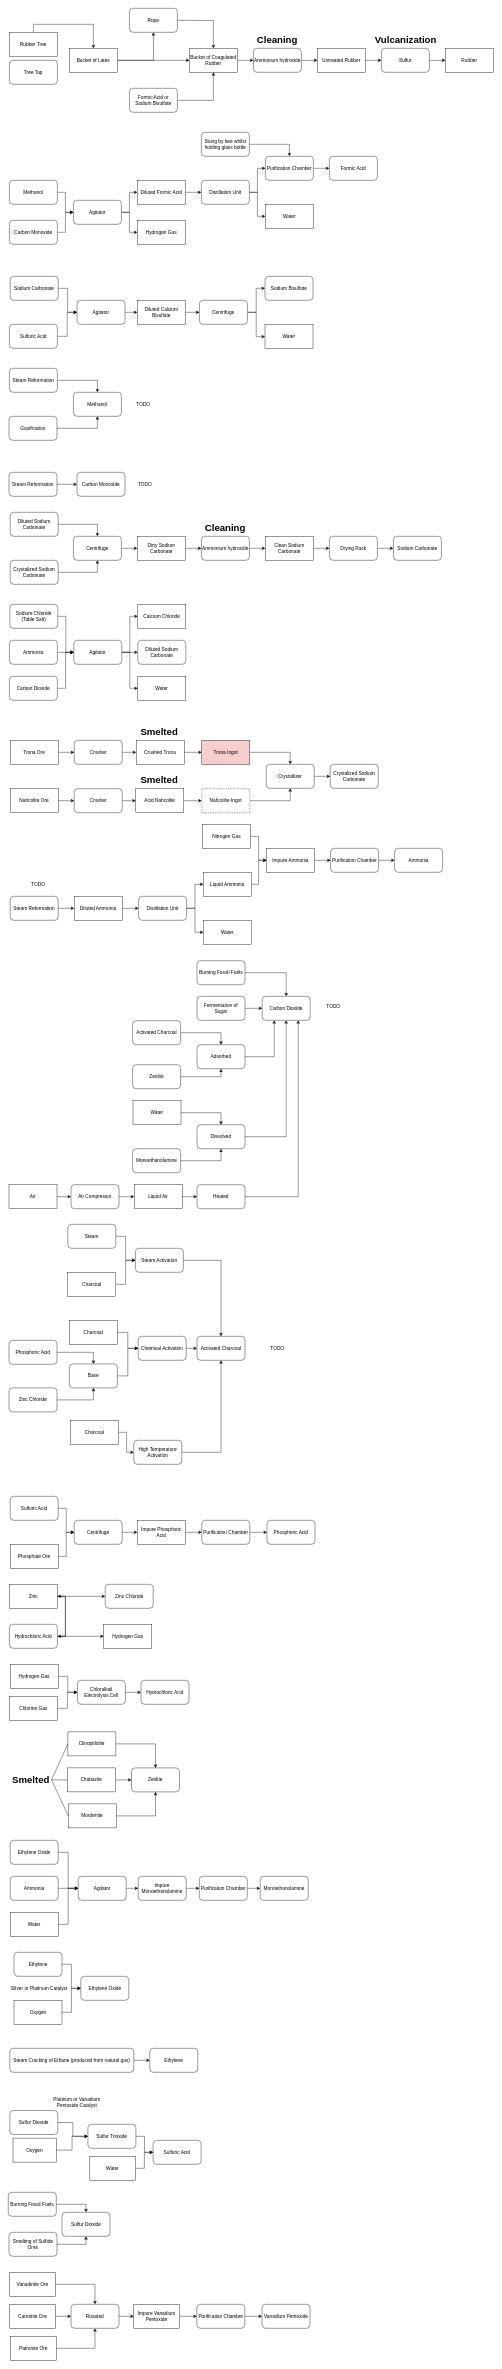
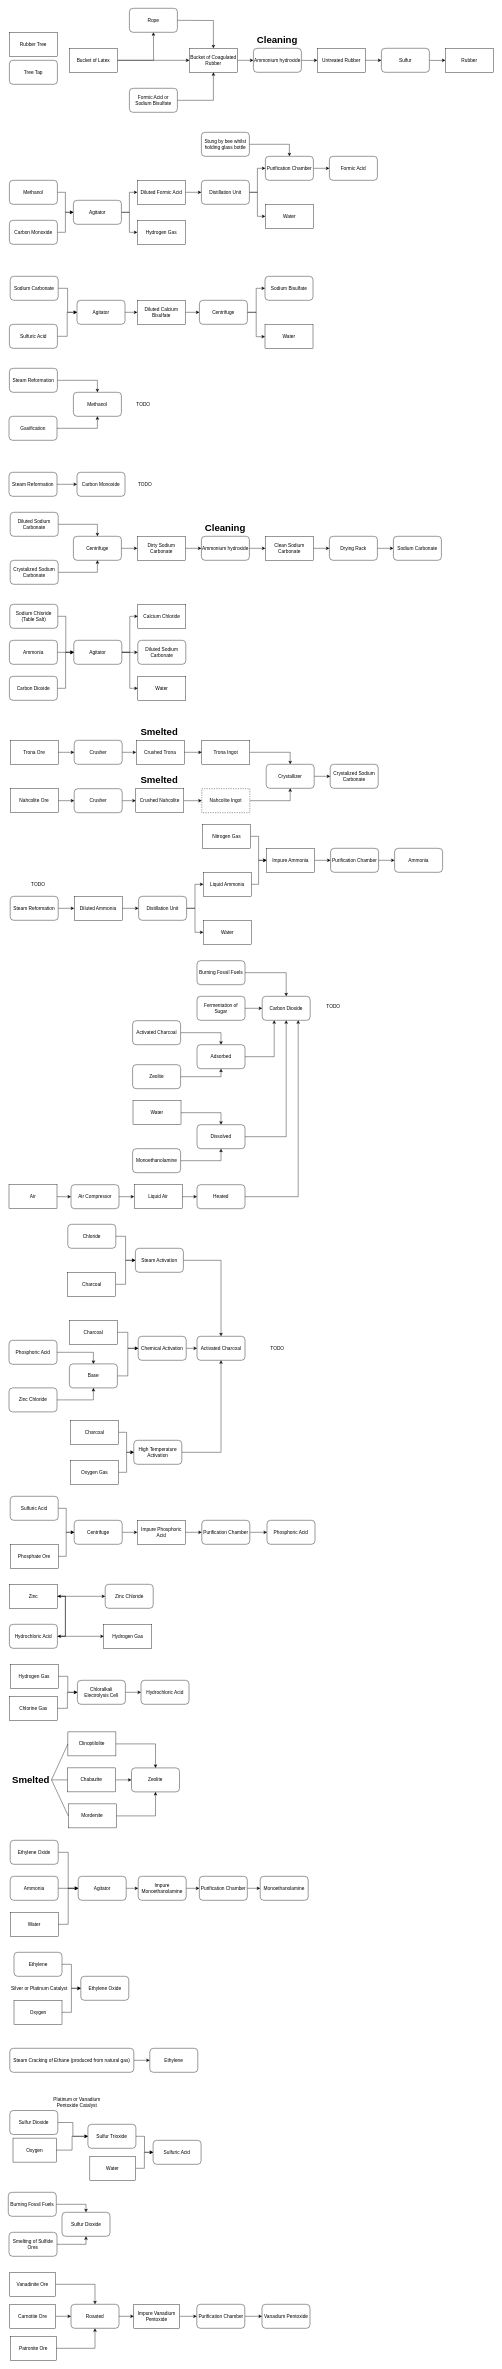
- <mxCell id="25" value="&lt;h1&gt;Vulcanization&lt;/h1&gt;" style="text;html=1;strokeColor=none;fillColor=none;spacing=5;spacingTop=-20;whiteSpace=wrap;overflow=hidden;rounded=0;" parent="1" vertex="1"><mxGeometry x="931.5" y="80" width="163" height="40" as="geometry" /></mxCell>
- <mxCell id="2" style="edgeStyle=orthogonalEdgeStyle;rounded=0;orthogonalLoop=1;jettySize=auto;html=1;exitX=0.5;exitY=0;exitDx=0;exitDy=0;entryX=0.5;entryY=0;entryDx=0;entryDy=0;" parent="1" source="3" target="6" edge="1"><mxGeometry relative="1" as="geometry" /></mxCell>
- <mxCell id="96" value="Trona Ingot" style="rounded=0;whiteSpace=wrap;html=1;fillColor=#f8cecc;" parent="1" vertex="1"><mxGeometry x="504" y="1850" width="120" height="60" as="geometry" /></mxCell>
+ <mxCell id="96" value="Trona Ingot" style="rounded=0;whiteSpace=wrap;html=1;" parent="1" vertex="1"><mxGeometry x="504" y="1850" width="120" height="60" as="geometry" /></mxCell>
- <mxCell id="108" value="Acid Nahcolite" style="rounded=0;whiteSpace=wrap;html=1;" parent="1" vertex="1"><mxGeometry x="339" y="1971" width="120" height="60" as="geometry" /></mxCell>
+ <mxCell id="108" value="Crushed Nahcolite" style="rounded=0;whiteSpace=wrap;html=1;" parent="1" vertex="1"><mxGeometry x="339" y="1971" width="120" height="60" as="geometry" /></mxCell>
- <mxCell id="159" value="Steam" style="rounded=1;whiteSpace=wrap;html=1;" parent="1" vertex="1"><mxGeometry x="169" y="3060" width="120" height="60" as="geometry" /></mxCell>
+ <mxCell id="159" value="Chloride" style="rounded=1;whiteSpace=wrap;html=1;" parent="1" vertex="1"><mxGeometry x="169" y="3060" width="120" height="60" as="geometry" /></mxCell>
+ <mxCell id="176" style="edgeStyle=orthogonalEdgeStyle;rounded=0;orthogonalLoop=1;jettySize=auto;html=1;exitX=1;exitY=0.5;exitDx=0;exitDy=0;entryX=0;entryY=0.5;entryDx=0;entryDy=0;" parent="1" source="177" target="173" edge="1"><mxGeometry relative="1" as="geometry" /></mxCell>
+ <mxCell id="177" value="Oxygen Gas" style="rounded=0;whiteSpace=wrap;html=1;" parent="1" vertex="1"><mxGeometry x="176" y="3650" width="120" height="60" as="geometry" /></mxCell>
